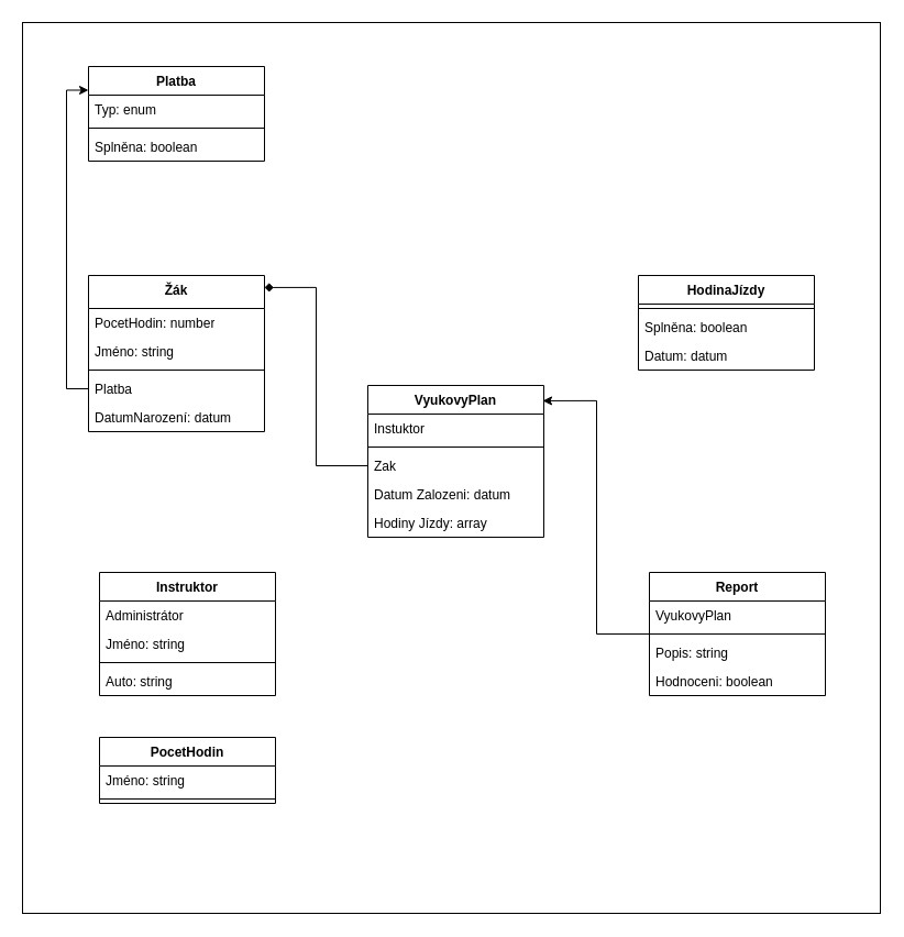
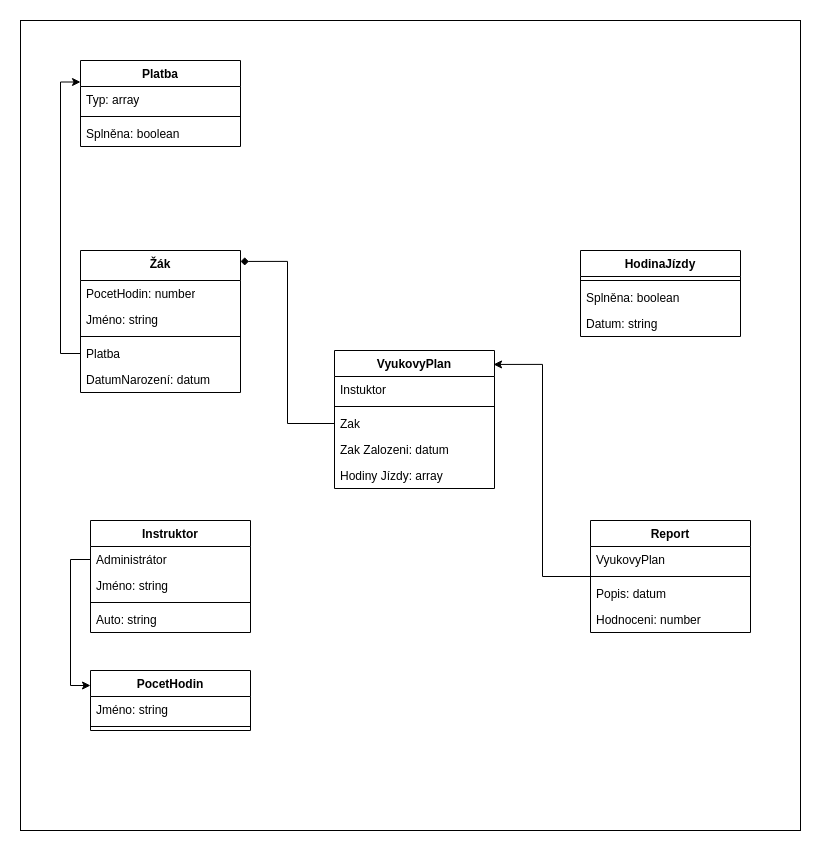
- <mxCell id="25" value="Typ: enum" style="text;strokeColor=none;fillColor=none;align=left;verticalAlign=top;spacingLeft=4;spacingRight=4;overflow=hidden;rotatable=0;points=[[0,0.5],[1,0.5]];portConstraint=eastwest;whiteSpace=wrap;html=1;" parent="24" vertex="1"><mxGeometry y="26" width="160" height="26" as="geometry" /></mxCell>
+ <mxCell id="25" value="Typ: array" style="text;strokeColor=none;fillColor=none;align=left;verticalAlign=top;spacingLeft=4;spacingRight=4;overflow=hidden;rotatable=0;points=[[0,0.5],[1,0.5]];portConstraint=eastwest;whiteSpace=wrap;html=1;" parent="24" vertex="1"><mxGeometry y="26" width="160" height="26" as="geometry" /></mxCell>
- <mxCell id="12" value="Datum: datum" style="text;strokeColor=none;fillColor=none;align=left;verticalAlign=top;spacingLeft=4;spacingRight=4;overflow=hidden;rotatable=0;points=[[0,0.5],[1,0.5]];portConstraint=eastwest;whiteSpace=wrap;html=1;" parent="9" vertex="1"><mxGeometry y="60" width="160" height="26" as="geometry" /></mxCell>
+ <mxCell id="12" value="Datum: string" style="text;strokeColor=none;fillColor=none;align=left;verticalAlign=top;spacingLeft=4;spacingRight=4;overflow=hidden;rotatable=0;points=[[0,0.5],[1,0.5]];portConstraint=eastwest;whiteSpace=wrap;html=1;" parent="9" vertex="1"><mxGeometry y="60" width="160" height="26" as="geometry" /></mxCell>
- <mxCell id="17" value="Datum Zalozeni: datum" style="text;strokeColor=none;fillColor=none;align=left;verticalAlign=top;spacingLeft=4;spacingRight=4;overflow=hidden;rotatable=0;points=[[0,0.5],[1,0.5]];portConstraint=eastwest;whiteSpace=wrap;html=1;" vertex="1" parent="13"><mxGeometry y="86" width="160" height="26" as="geometry" /></mxCell>
+ <mxCell id="17" value="Zak Zalozeni: datum" style="text;strokeColor=none;fillColor=none;align=left;verticalAlign=top;spacingLeft=4;spacingRight=4;overflow=hidden;rotatable=0;points=[[0,0.5],[1,0.5]];portConstraint=eastwest;whiteSpace=wrap;html=1;" vertex="1" parent="13"><mxGeometry y="86" width="160" height="26" as="geometry" /></mxCell>
- <mxCell id="33" value="Popis: string" style="text;strokeColor=none;fillColor=none;align=left;verticalAlign=top;spacingLeft=4;spacingRight=4;overflow=hidden;rotatable=0;points=[[0,0.5],[1,0.5]];portConstraint=eastwest;whiteSpace=wrap;html=1;" parent="30" vertex="1"><mxGeometry y="60" width="160" height="26" as="geometry" /></mxCell>
+ <mxCell id="33" value="Popis: datum" style="text;strokeColor=none;fillColor=none;align=left;verticalAlign=top;spacingLeft=4;spacingRight=4;overflow=hidden;rotatable=0;points=[[0,0.5],[1,0.5]];portConstraint=eastwest;whiteSpace=wrap;html=1;" parent="30" vertex="1"><mxGeometry y="60" width="160" height="26" as="geometry" /></mxCell>
+ <mxCell id="38" style="edgeStyle=orthogonalEdgeStyle;rounded=0;orthogonalLoop=1;jettySize=auto;html=1;entryX=0;entryY=0.25;entryDx=0;entryDy=0;" parent="1" source="20" target="35" edge="1"><mxGeometry relative="1" as="geometry" /></mxCell>
- <mxCell id="34" value="Hodnoceni: boolean" style="text;strokeColor=none;fillColor=none;align=left;verticalAlign=top;spacingLeft=4;spacingRight=4;overflow=hidden;rotatable=0;points=[[0,0.5],[1,0.5]];portConstraint=eastwest;whiteSpace=wrap;html=1;" parent="30" vertex="1"><mxGeometry y="86" width="160" height="26" as="geometry" /></mxCell>
+ <mxCell id="34" value="Hodnoceni: number" style="text;strokeColor=none;fillColor=none;align=left;verticalAlign=top;spacingLeft=4;spacingRight=4;overflow=hidden;rotatable=0;points=[[0,0.5],[1,0.5]];portConstraint=eastwest;whiteSpace=wrap;html=1;" parent="30" vertex="1"><mxGeometry y="86" width="160" height="26" as="geometry" /></mxCell>
